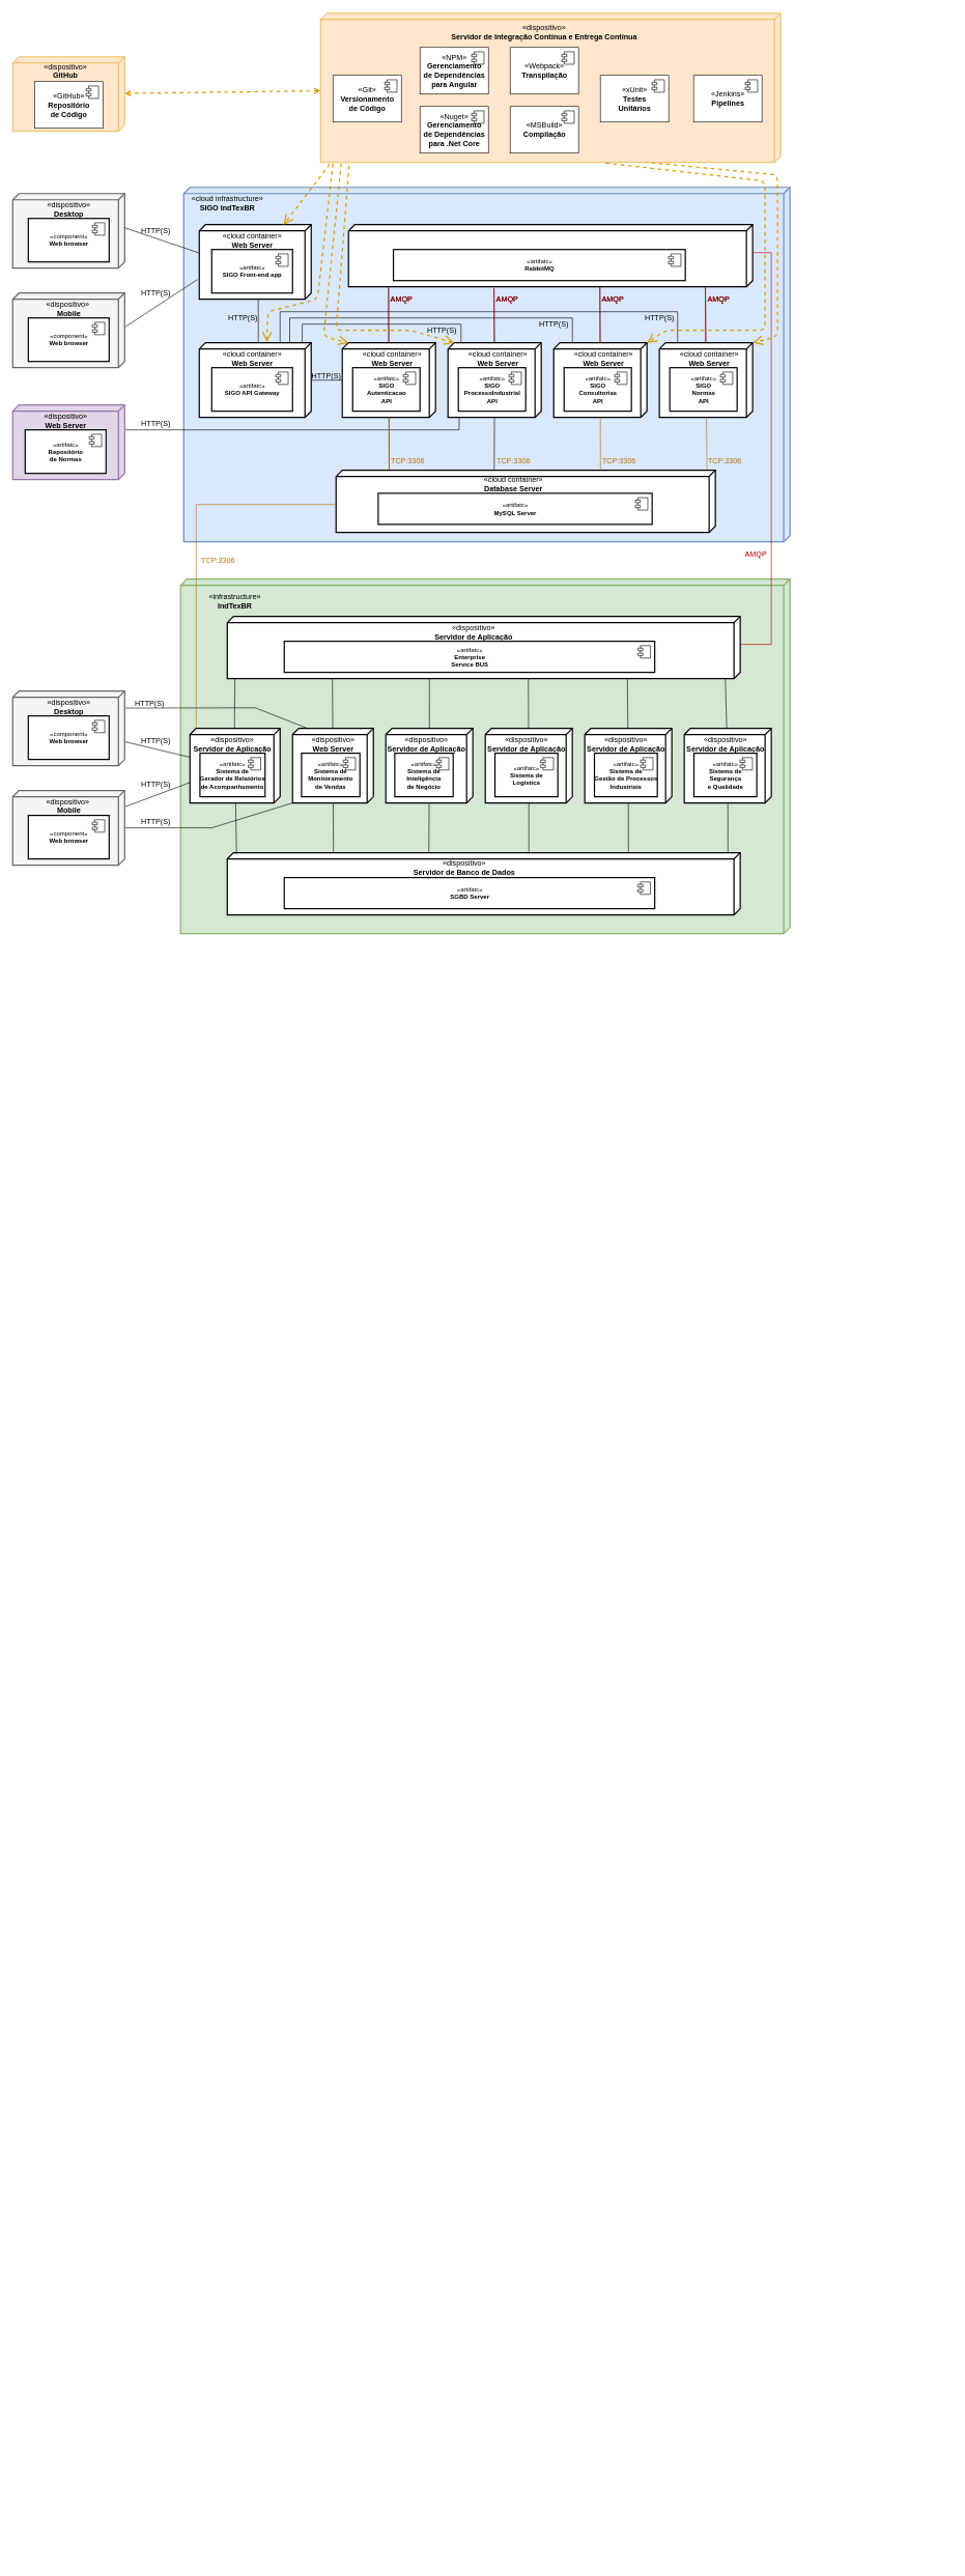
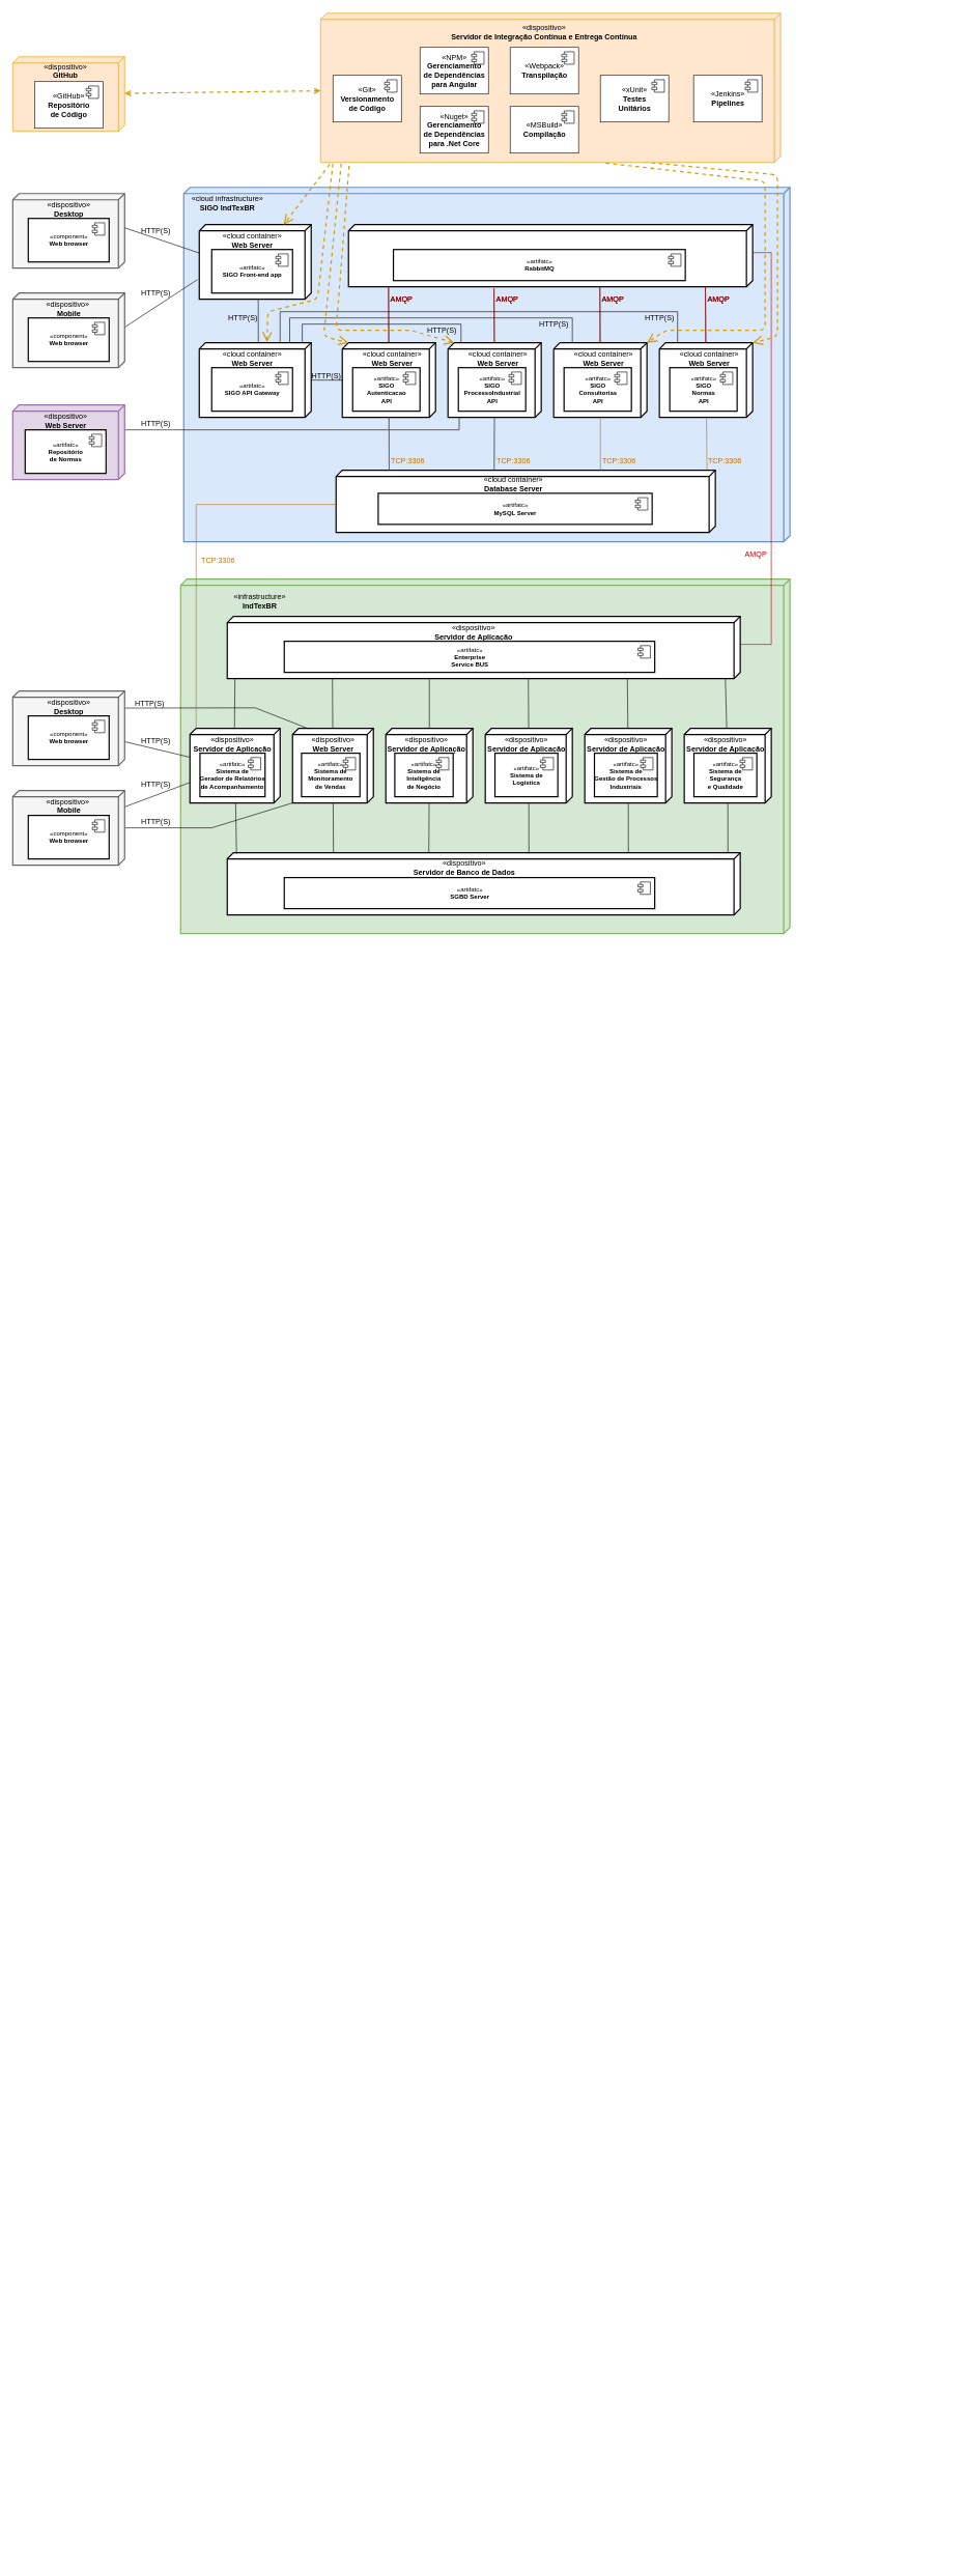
- <mxCell id="9" value="«infrastructure»&lt;br&gt;&lt;b&gt;IndTexBR&lt;/b&gt;" style="text;html=1;align=center;verticalAlign=middle;resizable=0;points=[];autosize=1;" parent="1" vertex="1"><mxGeometry x="327.497" y="950.003" width="100" height="30" as="geometry" /></mxCell>
+ <mxCell id="9" value="«infrastructure»&lt;br&gt;&lt;b&gt;IndTexBR&lt;/b&gt;" style="text;html=1;align=center;verticalAlign=middle;resizable=0;points=[];autosize=1;" parent="1" vertex="1"><mxGeometry x="367.497" y="950.003" width="100" height="30" as="geometry" /></mxCell>
